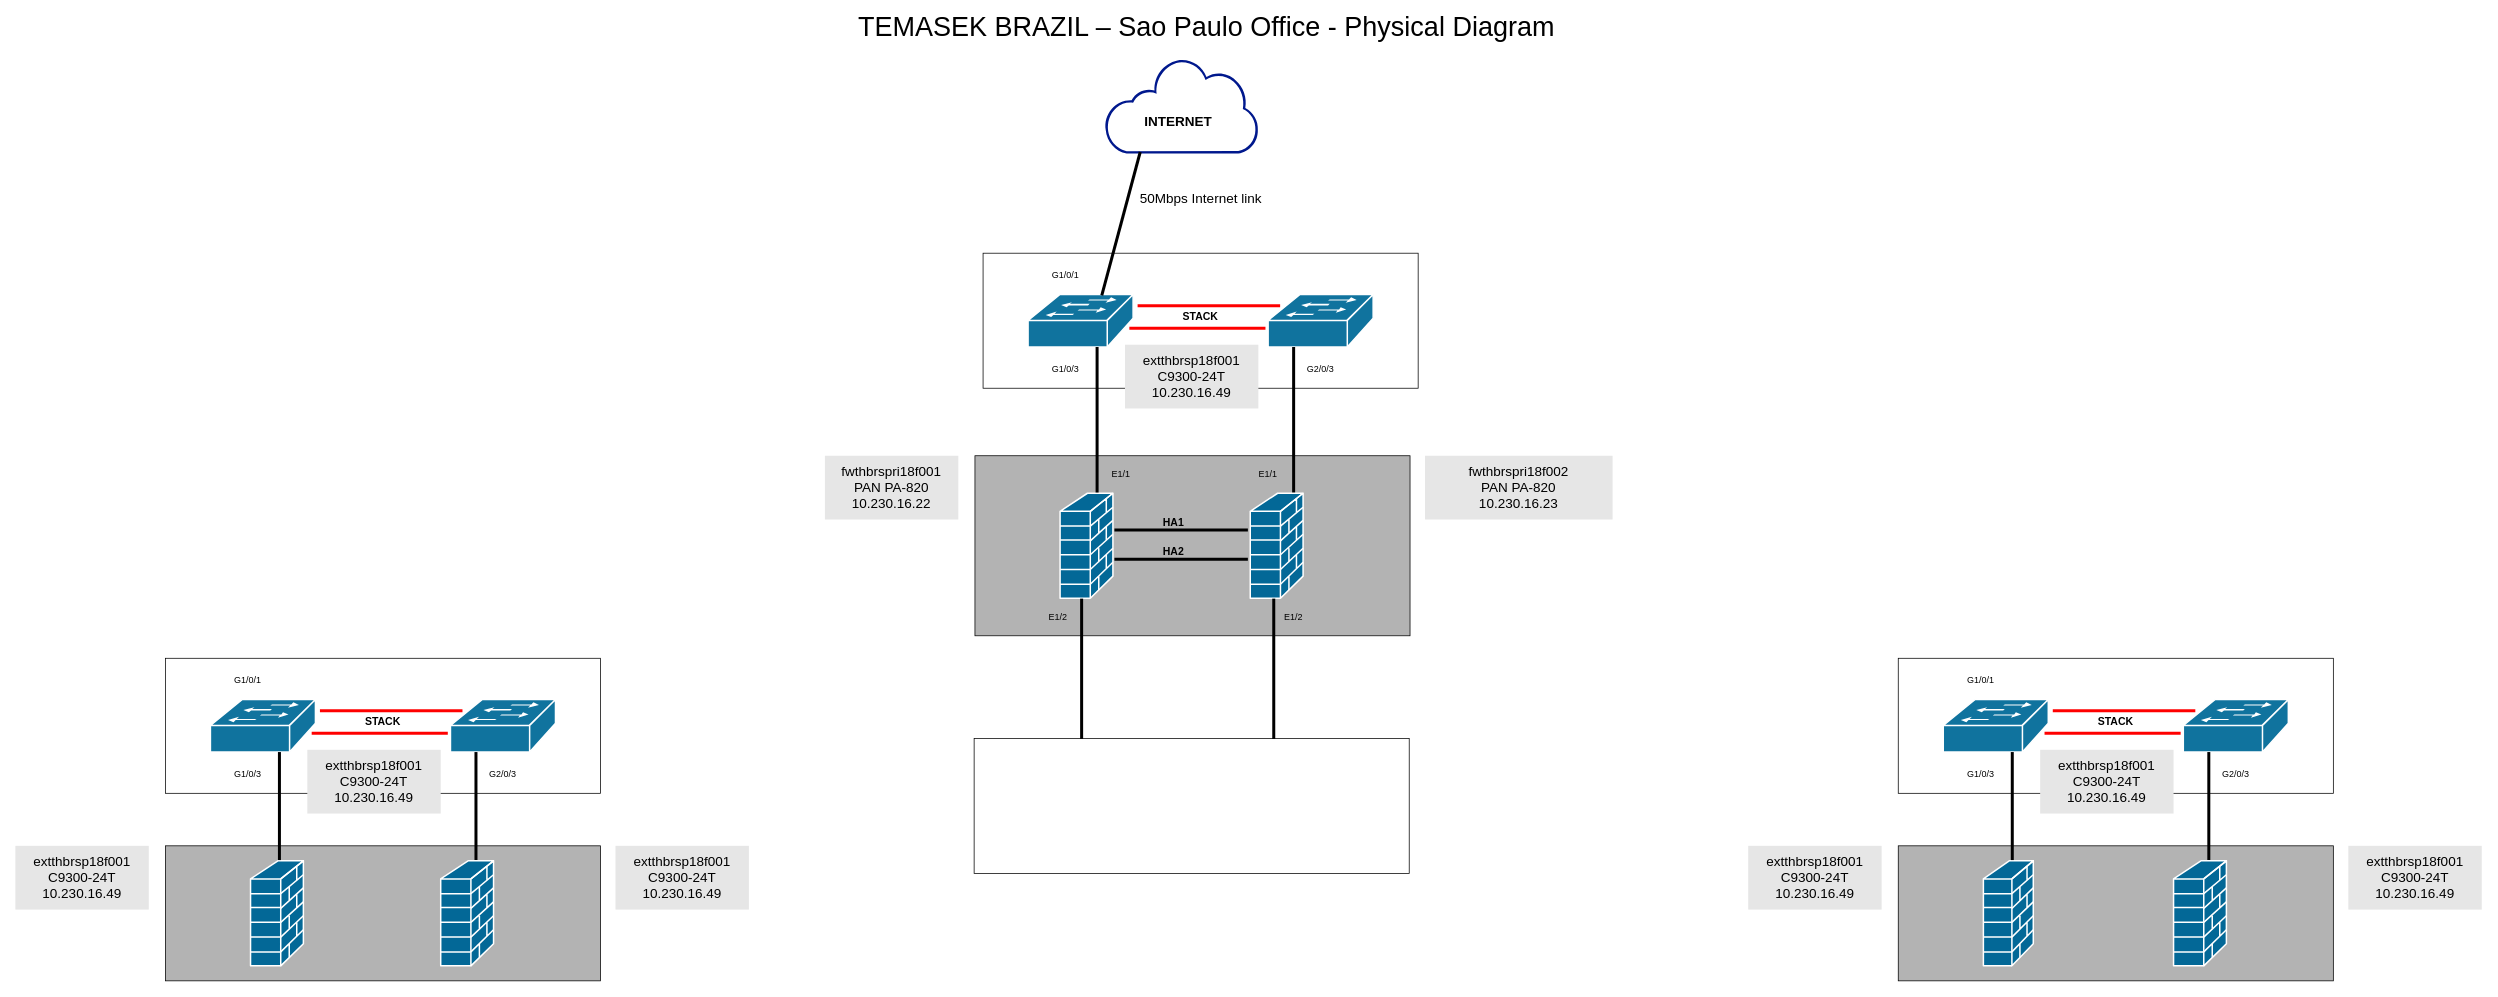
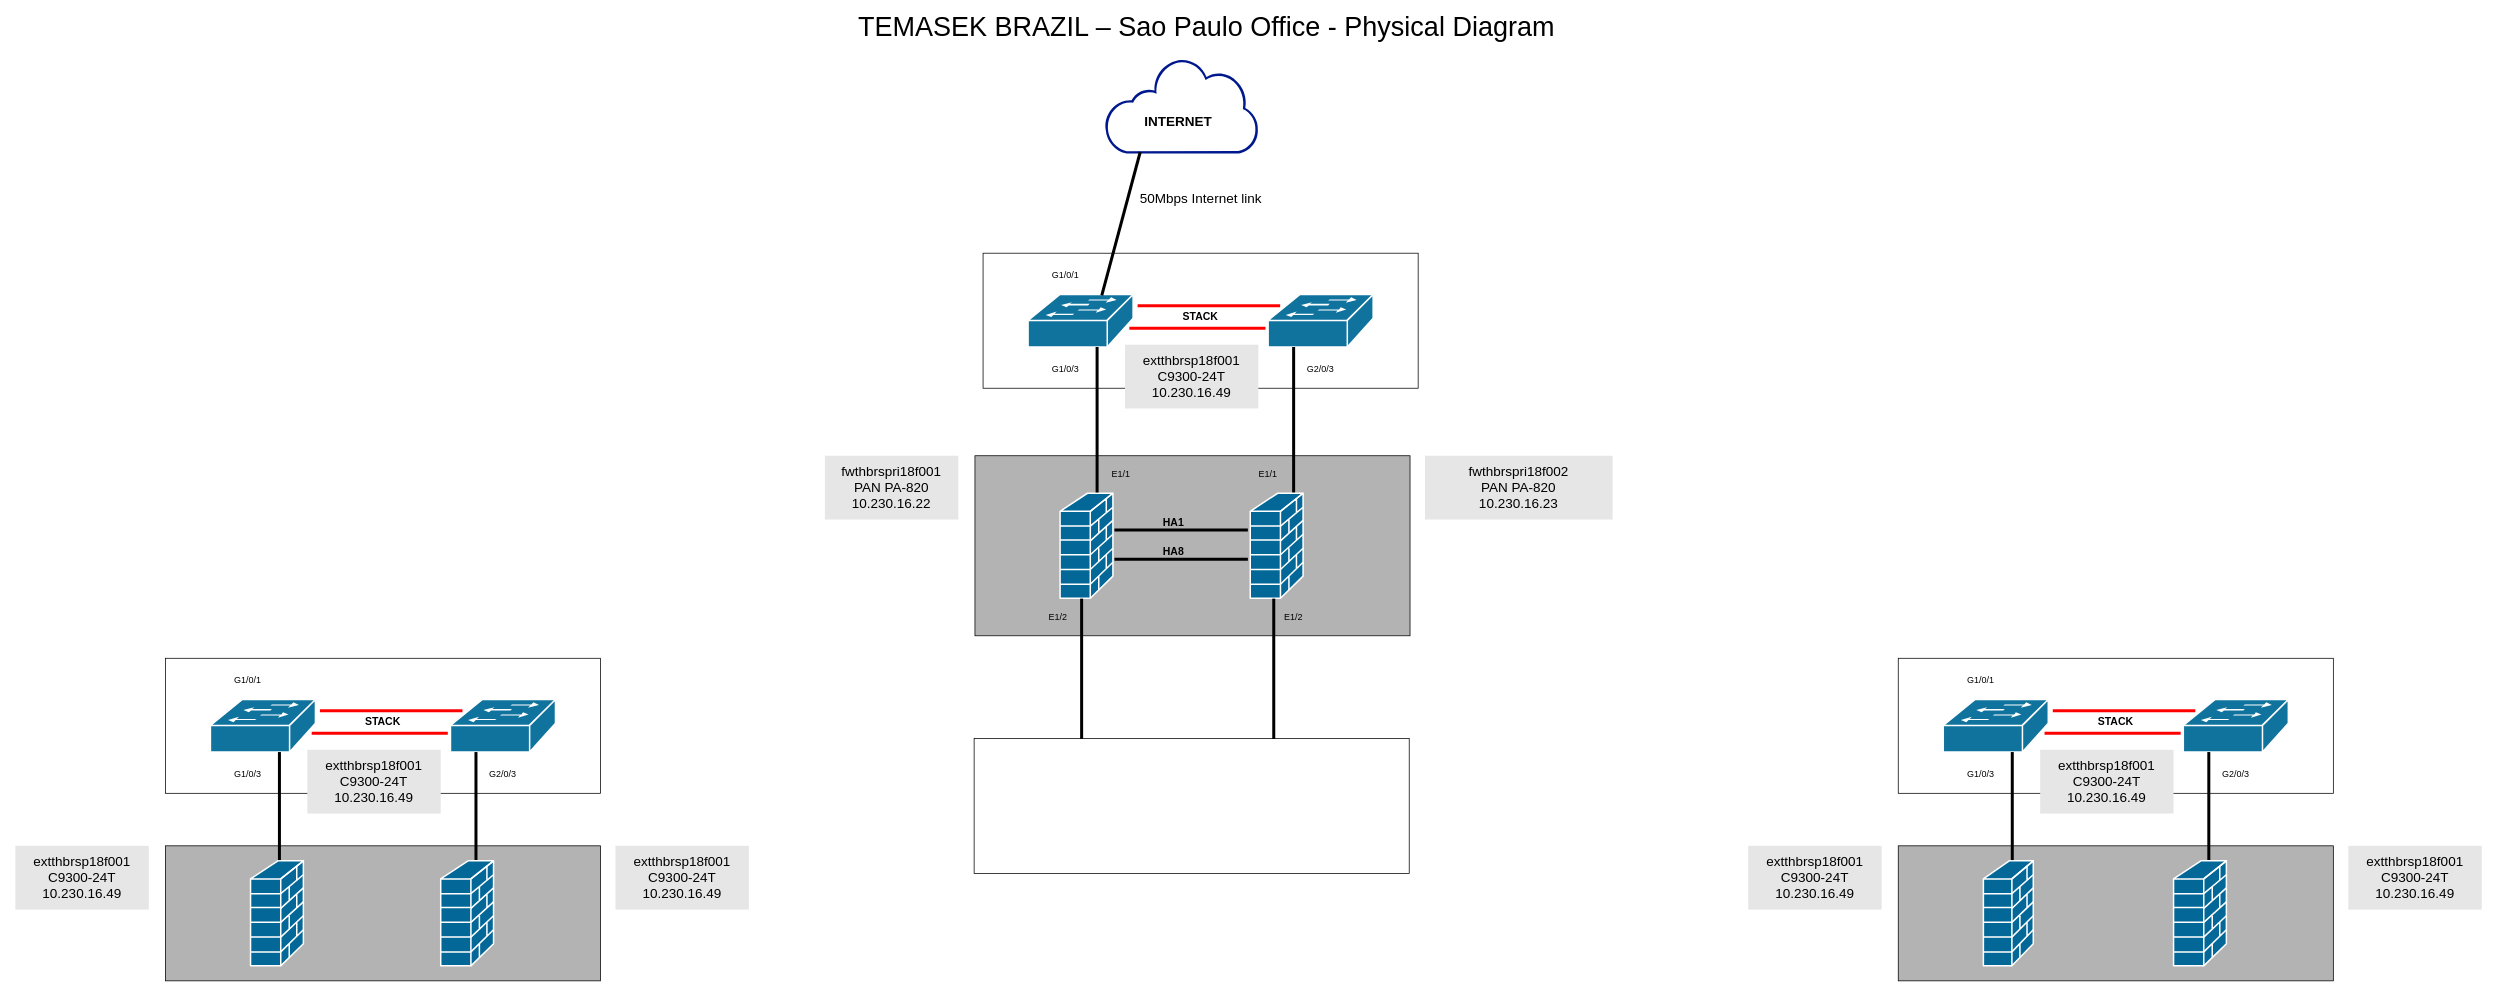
- <mxCell id="64" value="&lt;b&gt;&lt;font style=&quot;font-size: 14px;&quot;&gt;HA2&lt;/font&gt;&lt;/b&gt;" style="text;strokeColor=none;align=center;fillColor=none;html=1;verticalAlign=middle;whiteSpace=wrap;rounded=0;" vertex="1" parent="1"><mxGeometry x="1533.59" y="720" width="60" height="30" as="geometry" /></mxCell>
+ <mxCell id="64" value="&lt;b&gt;&lt;font style=&quot;font-size: 14px;&quot;&gt;HA8&lt;/font&gt;&lt;/b&gt;" style="text;strokeColor=none;align=center;fillColor=none;html=1;verticalAlign=middle;whiteSpace=wrap;rounded=0;" vertex="1" parent="1"><mxGeometry x="1533.59" y="720" width="60" height="30" as="geometry" /></mxCell>
